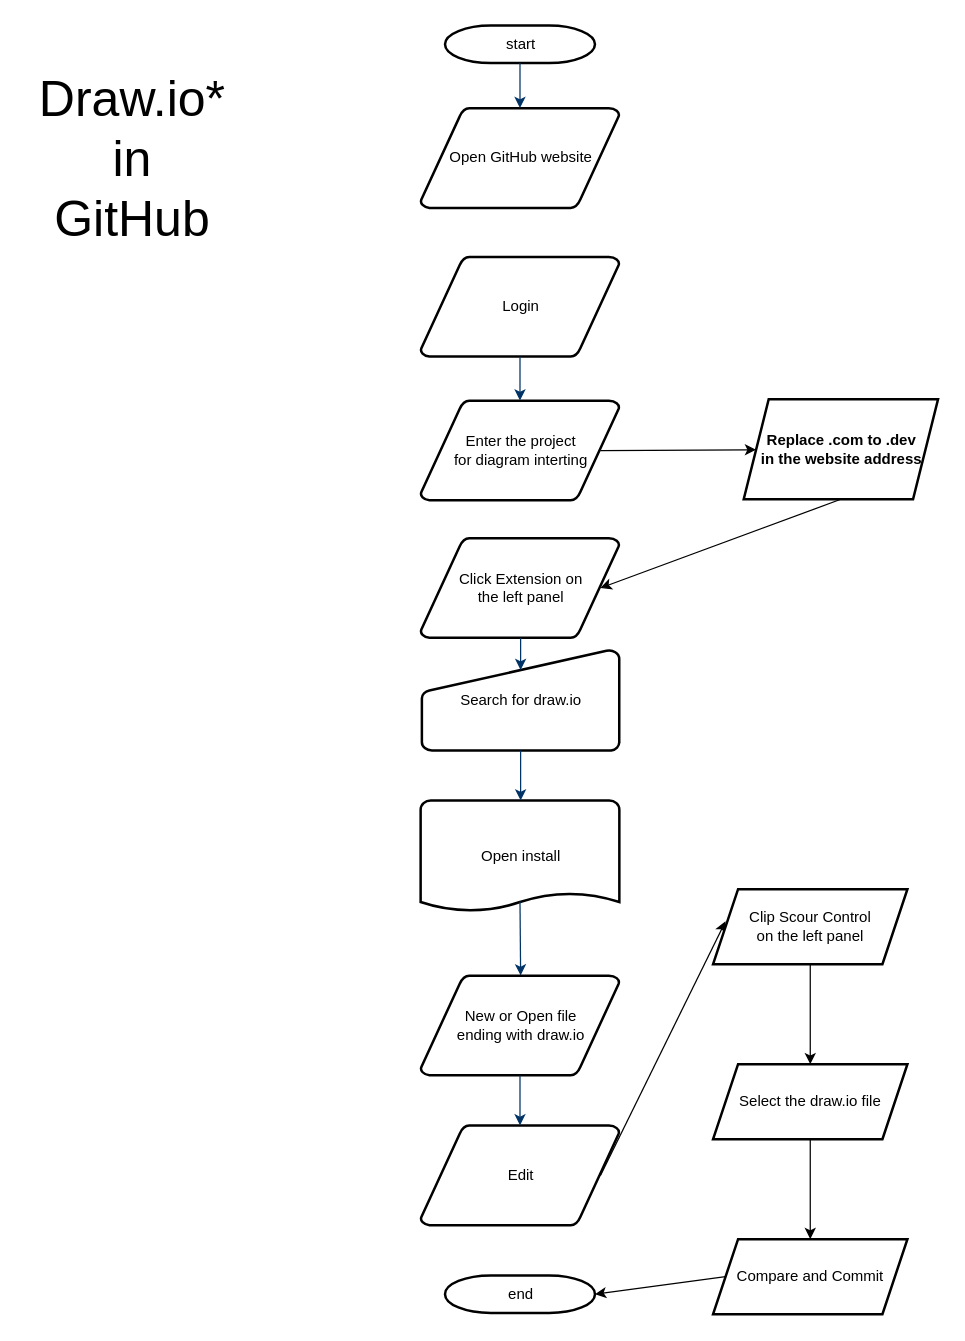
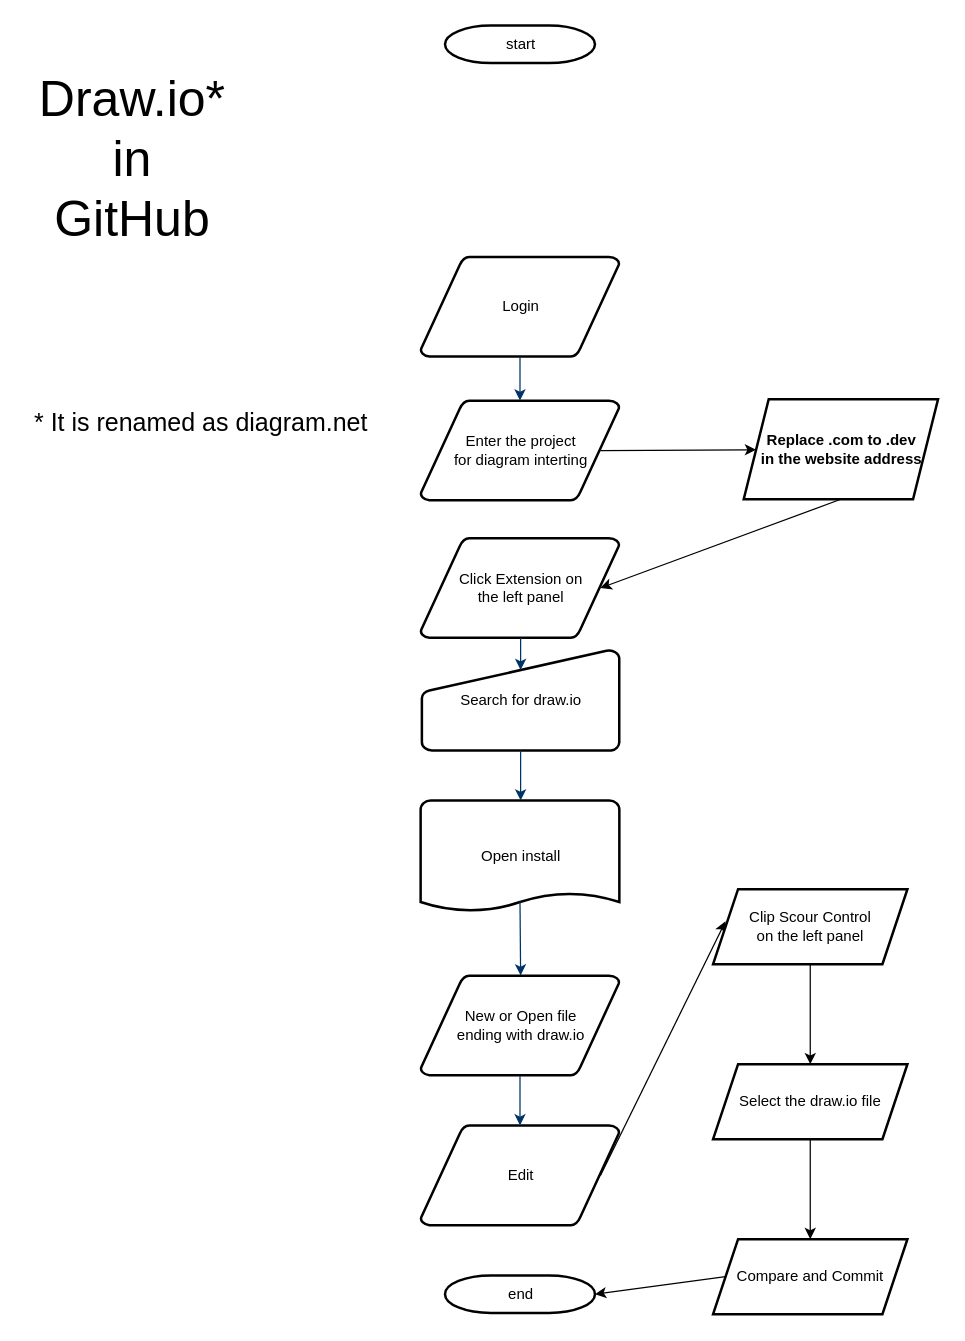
- <mxCell id="7" style="fontStyle=1;strokeColor=#003366;strokeWidth=1;html=1;" edge="1" parent="1" source="2" target="3"><mxGeometry relative="1" as="geometry" /></mxCell>
- <mxCell id="3" value="Open GitHub website" style="shape=mxgraph.flowchart.data;strokeWidth=2;gradientColor=none;gradientDirection=north;fontStyle=0;html=1;" vertex="1" parent="1"><mxGeometry x="336" y="86" width="159" height="80" as="geometry" /></mxCell>
+ <mxCell id="21" value="&lt;font style=&quot;font-size: 20px&quot;&gt;* It is renamed as diagram.net&lt;/font&gt;" style="text;html=1;align=center;verticalAlign=middle;resizable=0;points=[];autosize=1;strokeColor=none;fillColor=none;fontSize=40;" vertex="1" parent="1"><mxGeometry x="20" y="300" width="280" height="60" as="geometry" /></mxCell>
